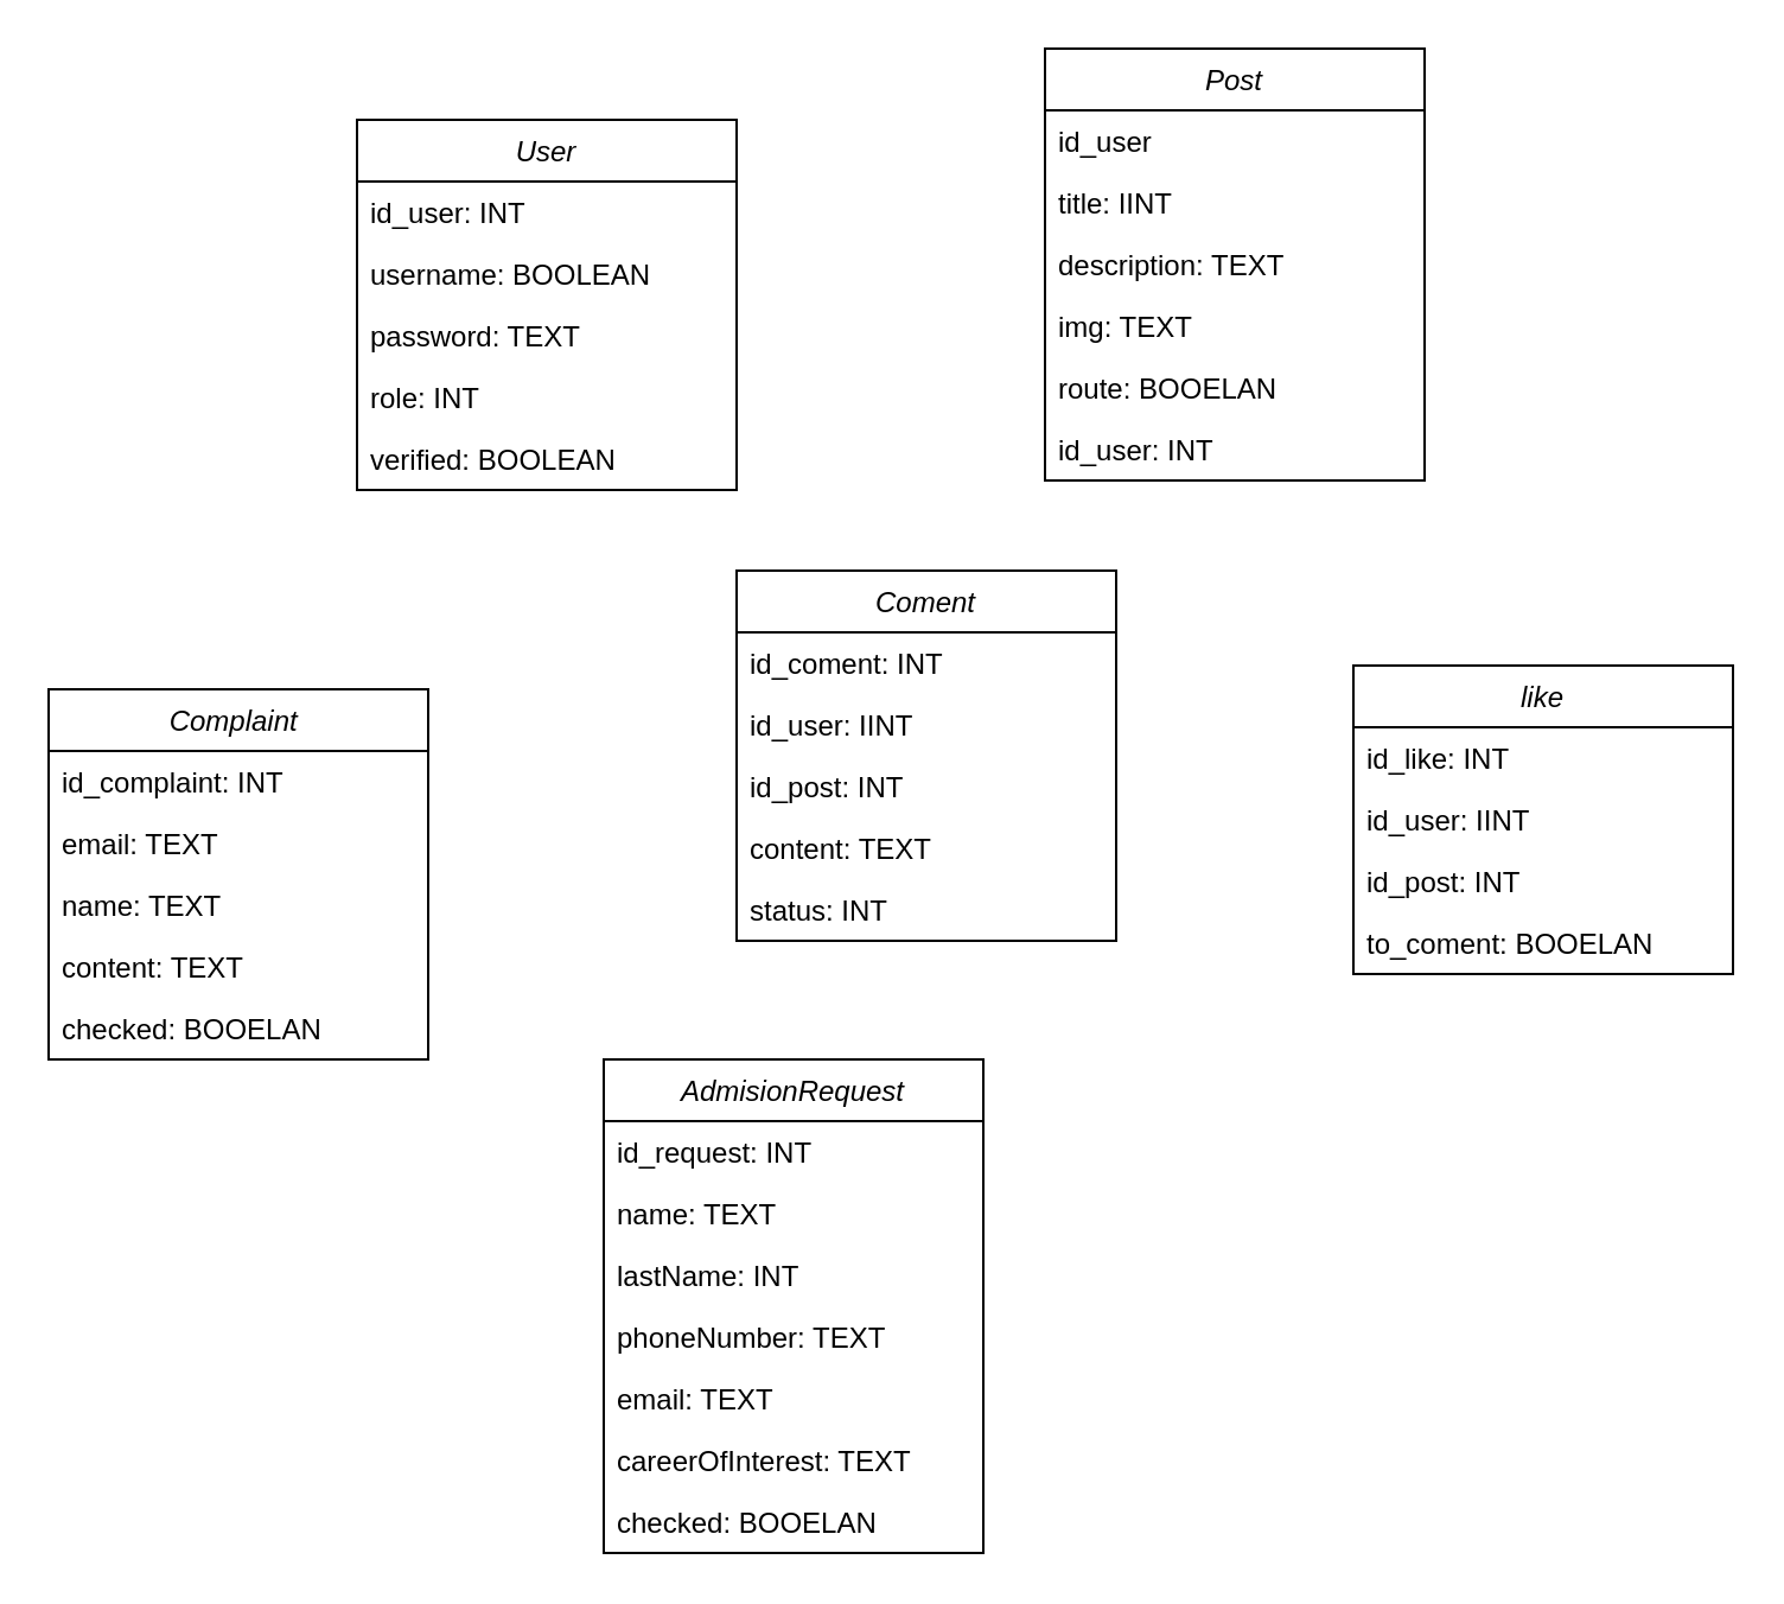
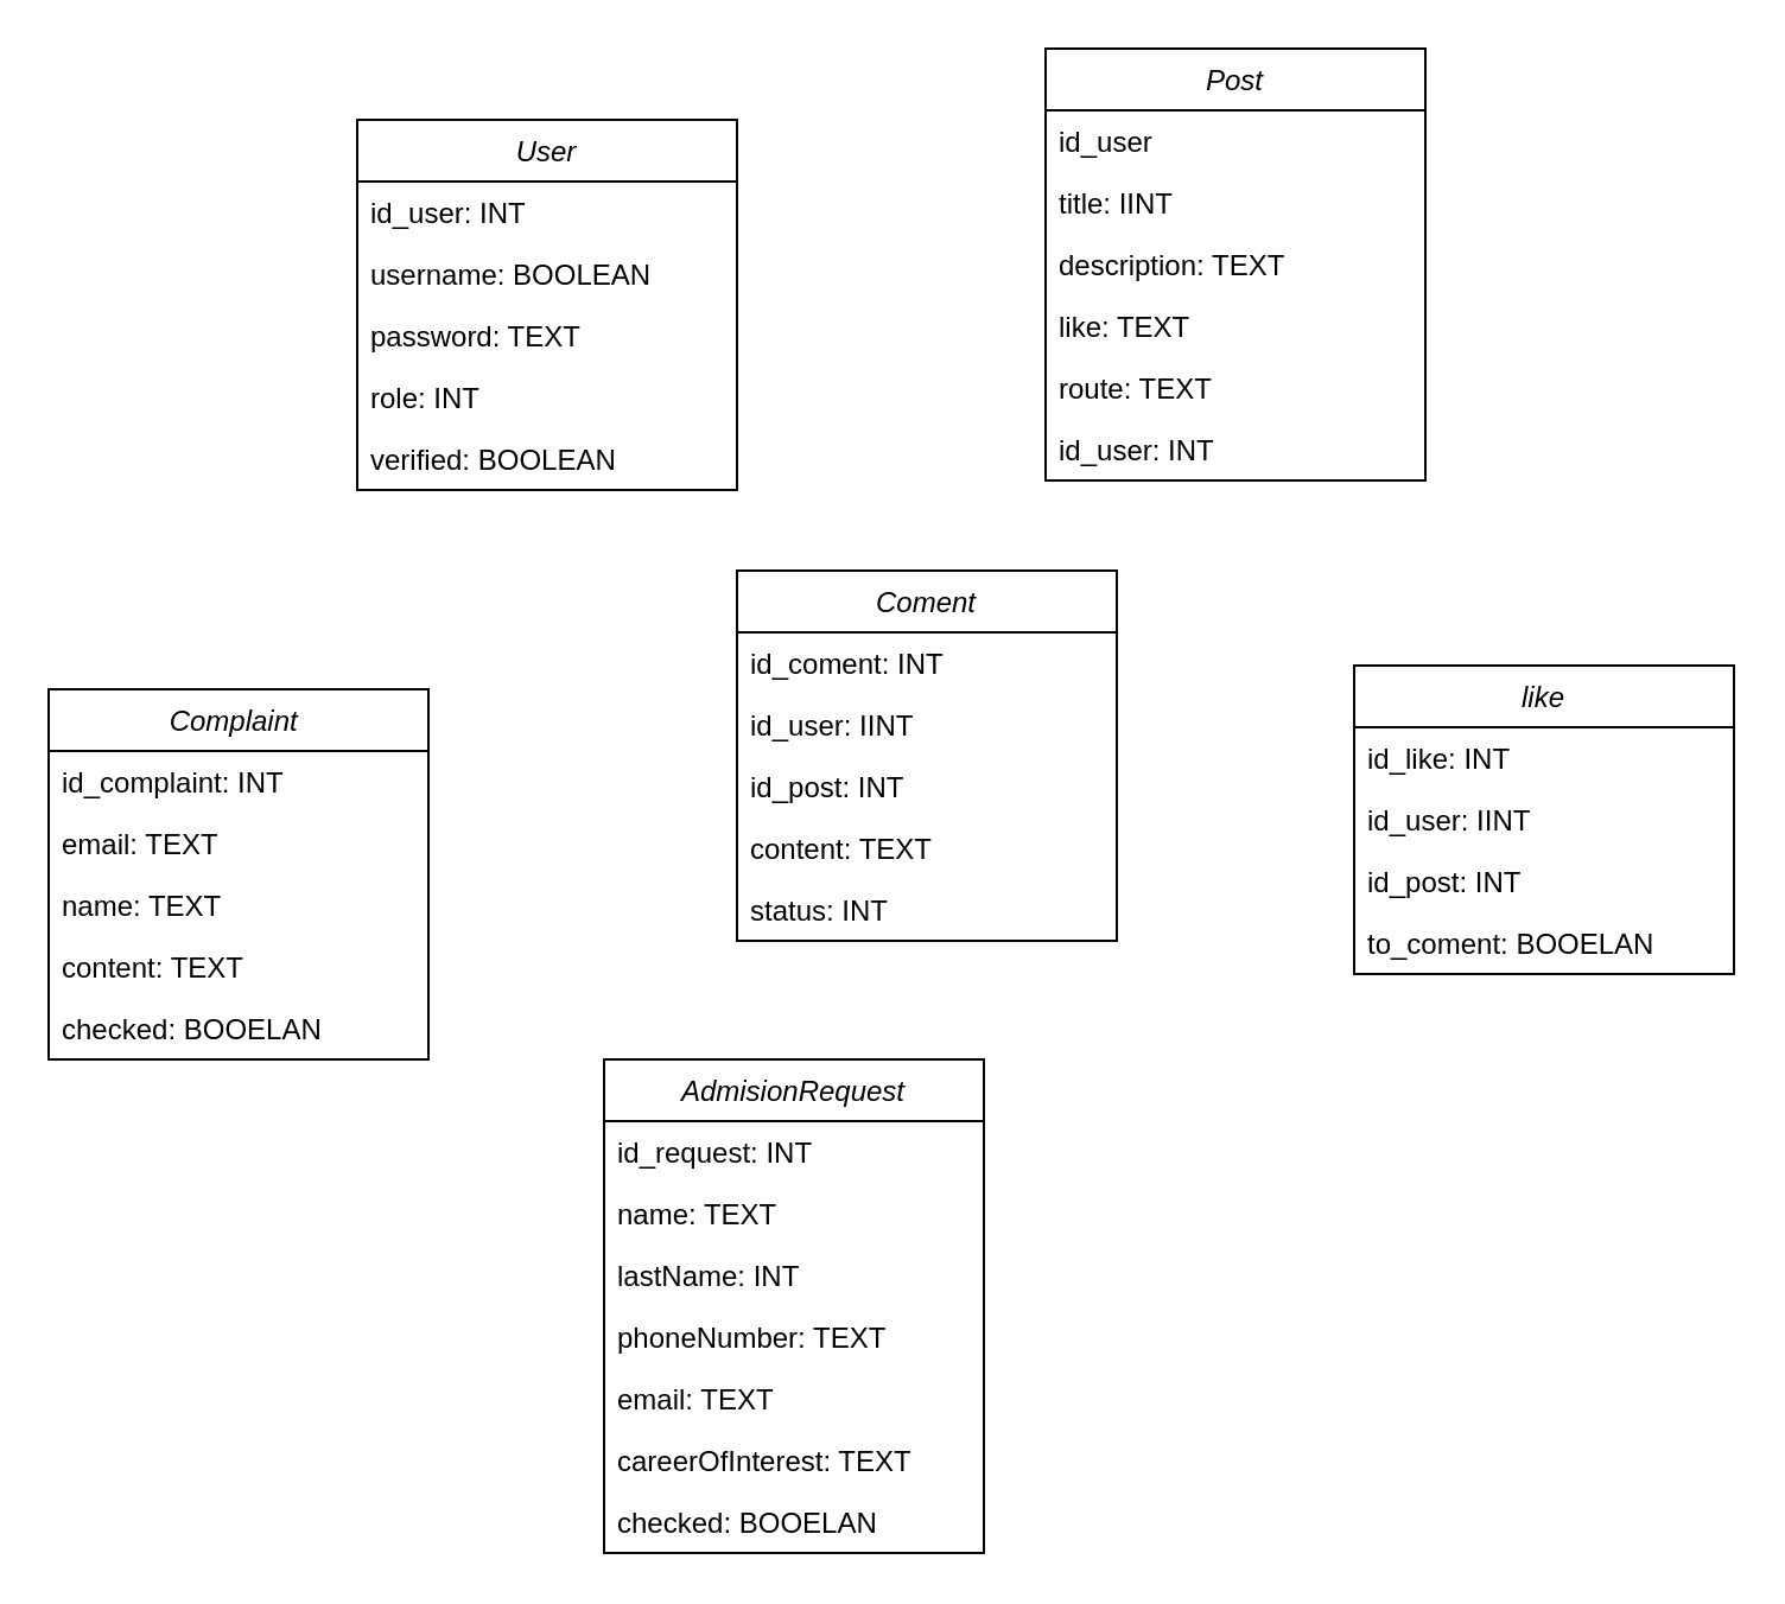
- <mxCell id="12" value="img: TEXT" style="text;align=left;verticalAlign=top;spacingLeft=4;spacingRight=4;overflow=hidden;rotatable=0;points=[[0,0.5],[1,0.5]];portConstraint=eastwest;rounded=0;shadow=0;html=0;" vertex="1" parent="8"><mxGeometry y="104" width="160" height="26" as="geometry" /></mxCell>
+ <mxCell id="12" value="like: TEXT" style="text;align=left;verticalAlign=top;spacingLeft=4;spacingRight=4;overflow=hidden;rotatable=0;points=[[0,0.5],[1,0.5]];portConstraint=eastwest;rounded=0;shadow=0;html=0;" vertex="1" parent="8"><mxGeometry y="104" width="160" height="26" as="geometry" /></mxCell>
- <mxCell id="13" value="route: BOOELAN" style="text;align=left;verticalAlign=top;spacingLeft=4;spacingRight=4;overflow=hidden;rotatable=0;points=[[0,0.5],[1,0.5]];portConstraint=eastwest;rounded=0;shadow=0;html=0;" vertex="1" parent="8"><mxGeometry y="130" width="160" height="26" as="geometry" /></mxCell>
+ <mxCell id="13" value="route: TEXT" style="text;align=left;verticalAlign=top;spacingLeft=4;spacingRight=4;overflow=hidden;rotatable=0;points=[[0,0.5],[1,0.5]];portConstraint=eastwest;rounded=0;shadow=0;html=0;" vertex="1" parent="8"><mxGeometry y="130" width="160" height="26" as="geometry" /></mxCell>
